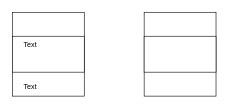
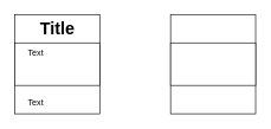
+ <mxCell id="8" value="Title" style="text;strokeColor=none;fillColor=none;html=1;fontSize=24;fontStyle=1;verticalAlign=middle;align=center;movable=1;resizable=1;rotatable=1;deletable=1;editable=1;connectable=1;container=0;" vertex="1" parent="5"><mxGeometry x="10" width="100" height="40" as="geometry" /></mxCell>
